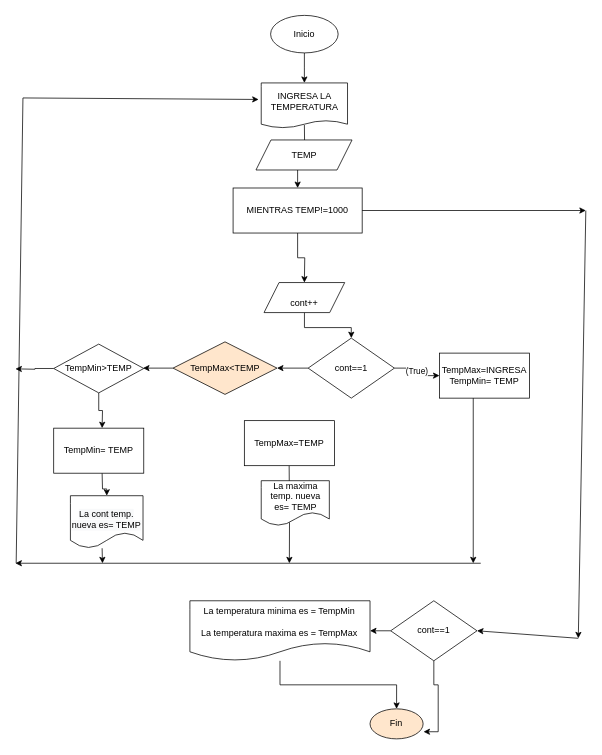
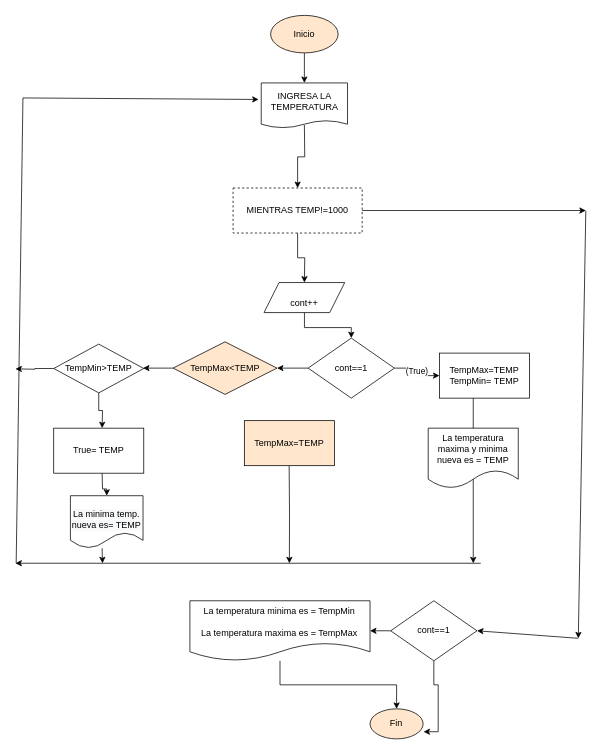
- <mxCell id="3" value="Inicio" style="ellipse;whiteSpace=wrap;html=1;" vertex="1" parent="1"><mxGeometry x="360" y="20" width="90" height="50" as="geometry" /></mxCell>
+ <mxCell id="3" value="Inicio" style="ellipse;whiteSpace=wrap;html=1;fillColor=#ffe6cc;" vertex="1" parent="1"><mxGeometry x="360" y="20" width="90" height="50" as="geometry" /></mxCell>
- <mxCell id="8" value="TEMP" style="shape=parallelogram;perimeter=parallelogramPerimeter;whiteSpace=wrap;html=1;fixedSize=1;" vertex="1" parent="1"><mxGeometry x="340.5" y="186" width="128" height="40" as="geometry" /></mxCell>
- <mxCell id="6" value="MIENTRAS TEMP!=1000" style="rounded=0;whiteSpace=wrap;html=1;fontFamily=Helvetica;fontSize=12;fontColor=default;align=center;strokeColor=default;fillColor=default;" vertex="1" parent="1"><mxGeometry x="310" y="250" width="172" height="60" as="geometry" /></mxCell>
+ <mxCell id="6" value="MIENTRAS TEMP!=1000" style="rounded=0;whiteSpace=wrap;html=1;fontFamily=Helvetica;fontSize=12;fontColor=default;align=center;strokeColor=default;fillColor=default;dashed=1;" vertex="1" parent="1"><mxGeometry x="310" y="250" width="172" height="60" as="geometry" /></mxCell>
- <mxCell id="33" value="TempMax=INGRESA&lt;br&gt;TempMin= TEMP" style="rounded=0;whiteSpace=wrap;html=1;" vertex="1" parent="1"><mxGeometry x="585" y="470" width="120" height="60" as="geometry" /></mxCell>
+ <mxCell id="33" value="TempMax=TEMP&lt;br&gt;TempMin= TEMP" style="rounded=0;whiteSpace=wrap;html=1;" vertex="1" parent="1"><mxGeometry x="585" y="470" width="120" height="60" as="geometry" /></mxCell>
- <mxCell id="32" value="TempMax=TEMP" style="rounded=0;whiteSpace=wrap;html=1;" vertex="1" parent="1"><mxGeometry x="325" y="560" width="120" height="60" as="geometry" /></mxCell>
+ <mxCell id="32" value="TempMax=TEMP" style="rounded=0;whiteSpace=wrap;html=1;fillColor=#ffe6cc;" vertex="1" parent="1"><mxGeometry x="325" y="560" width="120" height="60" as="geometry" /></mxCell>
- <mxCell id="31" value="TempMin= TEMP" style="rounded=0;whiteSpace=wrap;html=1;" vertex="1" parent="1"><mxGeometry x="71" y="570" width="120" height="60" as="geometry" /></mxCell>
+ <mxCell id="31" value="True= TEMP" style="rounded=0;whiteSpace=wrap;html=1;" vertex="1" parent="1"><mxGeometry x="71" y="570" width="120" height="60" as="geometry" /></mxCell>
+ <mxCell id="27" value="La temperatura maxima y minima nueva es = TEMP" style="shape=document;whiteSpace=wrap;html=1;boundedLbl=1;" vertex="1" parent="1"><mxGeometry x="570" y="570" width="120" height="80" as="geometry" /></mxCell>
- <mxCell id="28" value="La maxima temp. nueva es= TEMP" style="shape=document;whiteSpace=wrap;html=1;boundedLbl=1;" vertex="1" parent="1"><mxGeometry x="347.5" y="640" width="90.75" height="60" as="geometry" /></mxCell>
- <mxCell id="29" value="&lt;br&gt;&lt;span style=&quot;color: rgb(0, 0, 0); font-family: Helvetica; font-size: 12px; font-style: normal; font-variant-ligatures: normal; font-variant-caps: normal; font-weight: 400; letter-spacing: normal; orphans: 2; text-align: center; text-indent: 0px; text-transform: none; widows: 2; word-spacing: 0px; -webkit-text-stroke-width: 0px; background-color: rgb(248, 249, 250); text-decoration-thickness: initial; text-decoration-style: initial; text-decoration-color: initial; float: none; display: inline !important;&quot;&gt;La cont temp. nueva es= TEMP&lt;/span&gt;" style="shape=document;whiteSpace=wrap;html=1;boundedLbl=1;" vertex="1" parent="1"><mxGeometry x="93.25" y="660" width="96.75" height="70" as="geometry" /></mxCell>
+ <mxCell id="29" value="&lt;br&gt;&lt;span style=&quot;color: rgb(0, 0, 0); font-family: Helvetica; font-size: 12px; font-style: normal; font-variant-ligatures: normal; font-variant-caps: normal; font-weight: 400; letter-spacing: normal; orphans: 2; text-align: center; text-indent: 0px; text-transform: none; widows: 2; word-spacing: 0px; -webkit-text-stroke-width: 0px; background-color: rgb(248, 249, 250); text-decoration-thickness: initial; text-decoration-style: initial; text-decoration-color: initial; float: none; display: inline !important;&quot;&gt;La minima temp. nueva es= TEMP&lt;/span&gt;" style="shape=document;whiteSpace=wrap;html=1;boundedLbl=1;" vertex="1" parent="1"><mxGeometry x="93.25" y="660" width="96.75" height="70" as="geometry" /></mxCell>
